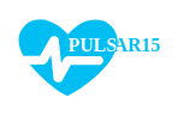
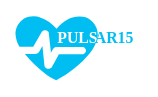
- <mxCell id="3" value="PULSAR18" style="text;html=1;align=center;verticalAlign=middle;whiteSpace=wrap;rounded=0;fontStyle=1;fontSize=21;fontFamily=Tahoma;fontColor=#FFFFFF;labelBorderColor=none;" vertex="1" parent="1"><mxGeometry x="68" y="30" width="120" height="40" as="geometry" /></mxCell>
+ <mxCell id="3" value="PULSAR11" style="text;html=1;align=center;verticalAlign=middle;whiteSpace=wrap;rounded=0;fontStyle=1;fontSize=21;fontFamily=Tahoma;fontColor=#FFFFFF;labelBorderColor=none;" vertex="1" parent="1"><mxGeometry x="68" y="30" width="120" height="40" as="geometry" /></mxCell>
